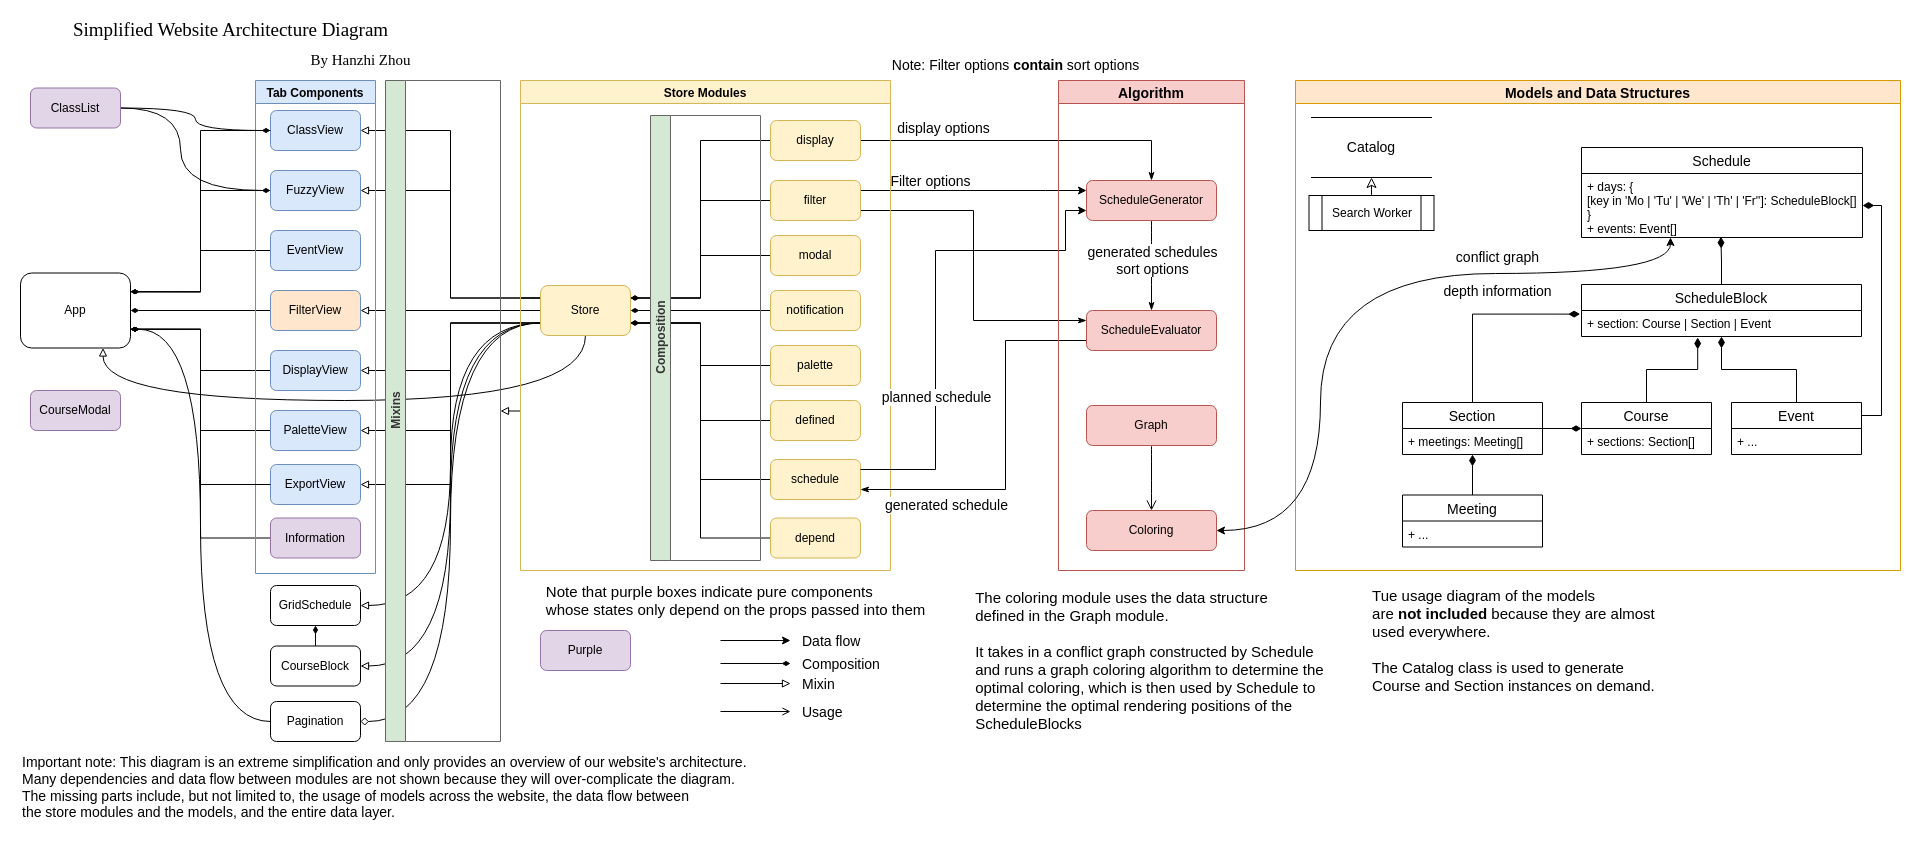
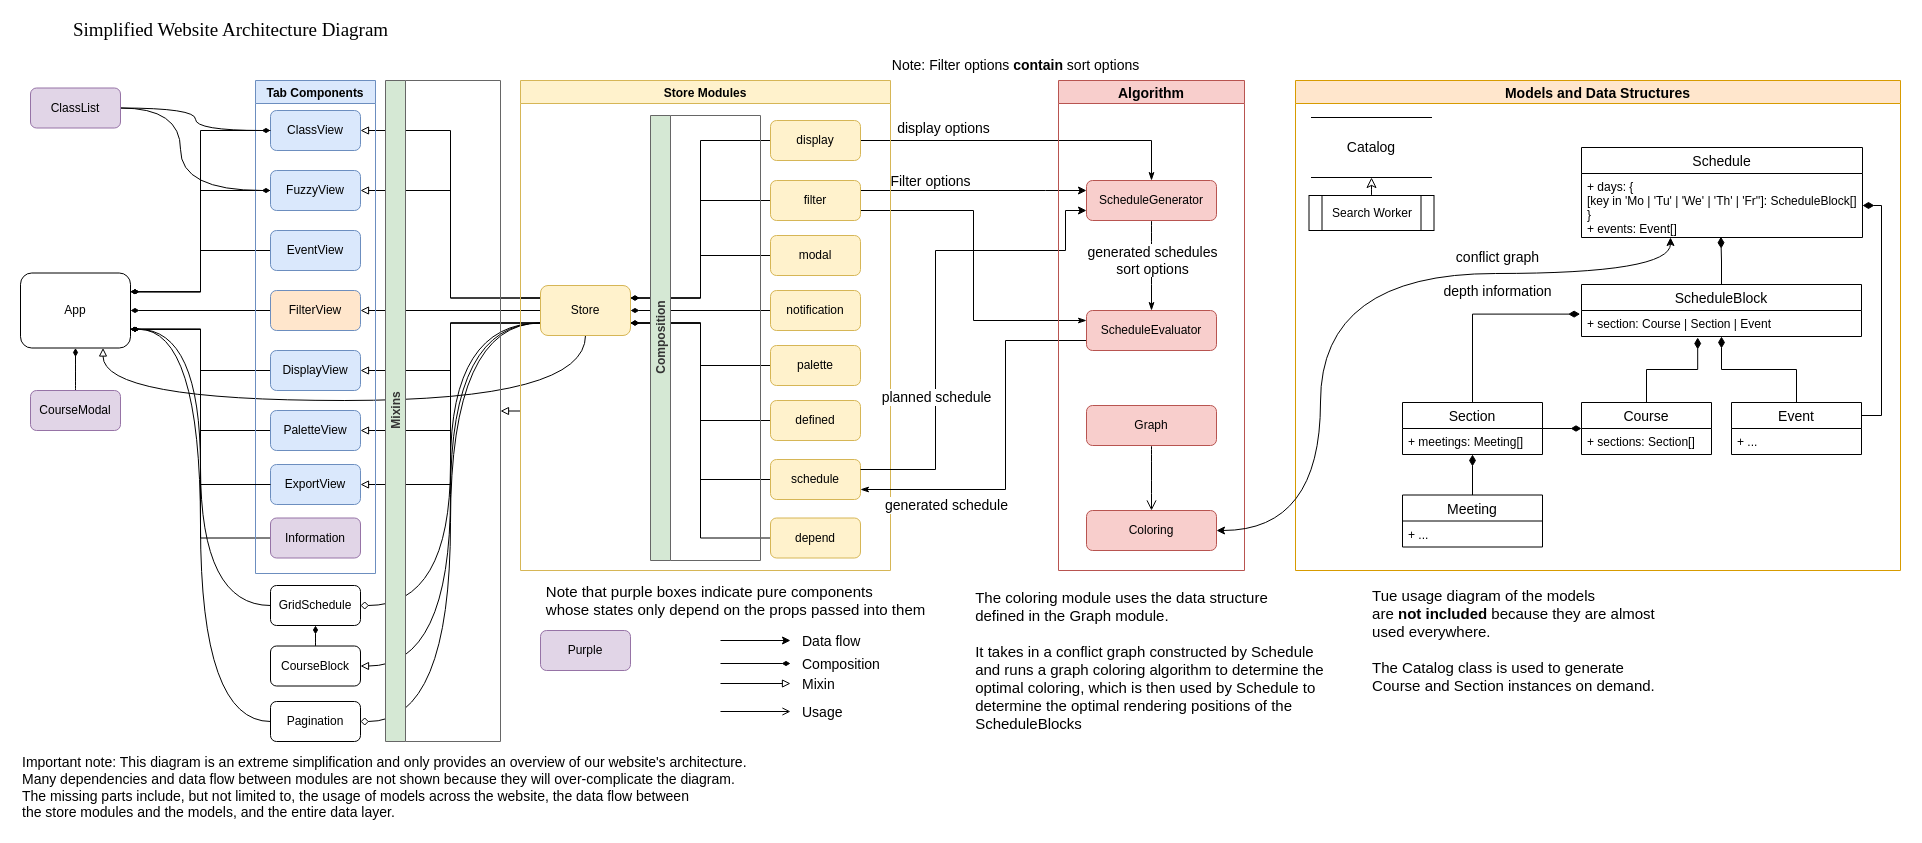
- <mxCell id="118" value="&lt;font face=&quot;Verdana&quot; style=&quot;font-size: 15px&quot;&gt;By Hanzhi Zhou&lt;/font&gt;" style="text;html=1;resizable=0;autosize=1;align=center;verticalAlign=middle;points=[];fillColor=none;strokeColor=none;rounded=0;labelBackgroundColor=none;fontSize=14;" vertex="1" parent="1"><mxGeometry x="295" y="48.5" width="130" height="20" as="geometry" /></mxCell>
+ <mxCell id="65" value="" style="edgeStyle=orthogonalEdgeStyle;curved=1;rounded=0;orthogonalLoop=1;jettySize=auto;html=1;startArrow=none;startFill=0;endArrow=diamondThin;endFill=1;" edge="1" parent="1" source="66" target="40"><mxGeometry relative="1" as="geometry" /></mxCell>
+ <mxCell id="61" style="edgeStyle=orthogonalEdgeStyle;curved=1;rounded=0;orthogonalLoop=1;jettySize=auto;html=1;exitX=0;exitY=0.5;exitDx=0;exitDy=0;entryX=1;entryY=0.75;entryDx=0;entryDy=0;startArrow=none;startFill=0;endArrow=diamondThin;endFill=1;" edge="1" parent="1" source="62" target="40"><mxGeometry relative="1" as="geometry" /></mxCell>
- <mxCell id="16" style="edgeStyle=orthogonalEdgeStyle;curved=1;rounded=0;orthogonalLoop=1;jettySize=auto;html=1;exitX=0;exitY=0.75;exitDx=0;exitDy=0;startArrow=none;startFill=0;endArrow=block;endFill=0;entryX=1;entryY=0.5;entryDx=0;entryDy=0;" edge="1" parent="1" source="21" target="62"><mxGeometry relative="1" as="geometry"><mxPoint x="370" y="590" as="targetPoint" /></mxGeometry></mxCell>
+ <mxCell id="16" style="edgeStyle=orthogonalEdgeStyle;curved=1;rounded=0;orthogonalLoop=1;jettySize=auto;html=1;exitX=0;exitY=0.75;exitDx=0;exitDy=0;startArrow=none;startFill=0;endArrow=diamond;endFill=0;entryX=1;entryY=0.5;entryDx=0;entryDy=0;" edge="1" parent="1" source="21" target="62"><mxGeometry relative="1" as="geometry"><mxPoint x="370" y="590" as="targetPoint" /></mxGeometry></mxCell>
